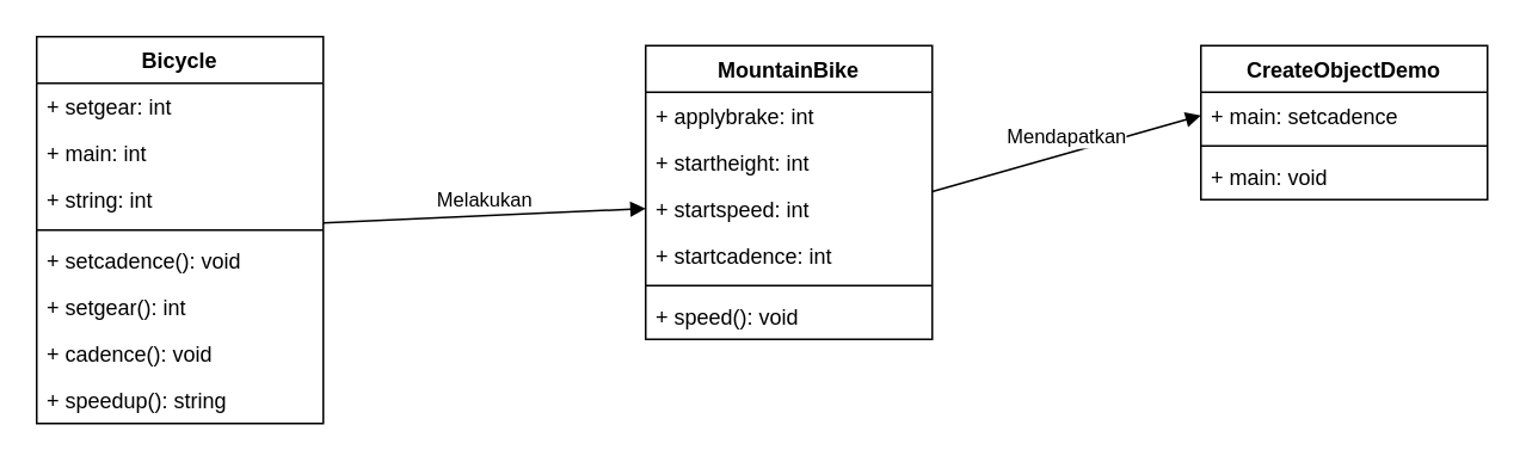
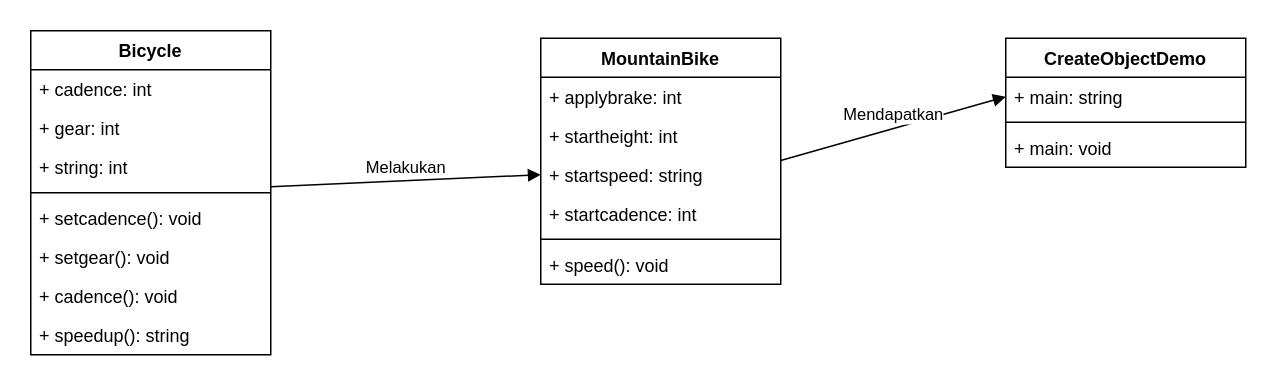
- <mxCell id="3" value="+ setgear: int" style="text;strokeColor=none;fillColor=none;align=left;verticalAlign=top;spacingLeft=4;spacingRight=4;overflow=hidden;rotatable=0;points=[[0,0.5],[1,0.5]];portConstraint=eastwest;" vertex="1" parent="2"><mxGeometry y="26" width="160" height="26" as="geometry" /></mxCell>
+ <mxCell id="3" value="+ cadence: int" style="text;strokeColor=none;fillColor=none;align=left;verticalAlign=top;spacingLeft=4;spacingRight=4;overflow=hidden;rotatable=0;points=[[0,0.5],[1,0.5]];portConstraint=eastwest;" vertex="1" parent="2"><mxGeometry y="26" width="160" height="26" as="geometry" /></mxCell>
- <mxCell id="19" value="+ main: setcadence" style="text;strokeColor=none;fillColor=none;align=left;verticalAlign=top;spacingLeft=4;spacingRight=4;overflow=hidden;rotatable=0;points=[[0,0.5],[1,0.5]];portConstraint=eastwest;" vertex="1" parent="18"><mxGeometry y="26" width="160" height="26" as="geometry" /></mxCell>
+ <mxCell id="19" value="+ main: string" style="text;strokeColor=none;fillColor=none;align=left;verticalAlign=top;spacingLeft=4;spacingRight=4;overflow=hidden;rotatable=0;points=[[0,0.5],[1,0.5]];portConstraint=eastwest;" vertex="1" parent="18"><mxGeometry y="26" width="160" height="26" as="geometry" /></mxCell>
- <mxCell id="4" value="+ main: int" style="text;strokeColor=none;fillColor=none;align=left;verticalAlign=top;spacingLeft=4;spacingRight=4;overflow=hidden;rotatable=0;points=[[0,0.5],[1,0.5]];portConstraint=eastwest;" vertex="1" parent="2"><mxGeometry y="52" width="160" height="26" as="geometry" /></mxCell>
+ <mxCell id="4" value="+ gear: int" style="text;strokeColor=none;fillColor=none;align=left;verticalAlign=top;spacingLeft=4;spacingRight=4;overflow=hidden;rotatable=0;points=[[0,0.5],[1,0.5]];portConstraint=eastwest;" vertex="1" parent="2"><mxGeometry y="52" width="160" height="26" as="geometry" /></mxCell>
- <mxCell id="14" value="+ startspeed: int" style="text;strokeColor=none;fillColor=none;align=left;verticalAlign=top;spacingLeft=4;spacingRight=4;overflow=hidden;rotatable=0;points=[[0,0.5],[1,0.5]];portConstraint=eastwest;" vertex="1" parent="11"><mxGeometry y="78" width="160" height="26" as="geometry" /></mxCell>
+ <mxCell id="14" value="+ startspeed: string" style="text;strokeColor=none;fillColor=none;align=left;verticalAlign=top;spacingLeft=4;spacingRight=4;overflow=hidden;rotatable=0;points=[[0,0.5],[1,0.5]];portConstraint=eastwest;" vertex="1" parent="11"><mxGeometry y="78" width="160" height="26" as="geometry" /></mxCell>
- <mxCell id="8" value="+ setgear(): int" style="text;strokeColor=none;fillColor=none;align=left;verticalAlign=top;spacingLeft=4;spacingRight=4;overflow=hidden;rotatable=0;points=[[0,0.5],[1,0.5]];portConstraint=eastwest;" vertex="1" parent="2"><mxGeometry y="138" width="160" height="26" as="geometry" /></mxCell>
+ <mxCell id="8" value="+ setgear(): void" style="text;strokeColor=none;fillColor=none;align=left;verticalAlign=top;spacingLeft=4;spacingRight=4;overflow=hidden;rotatable=0;points=[[0,0.5],[1,0.5]];portConstraint=eastwest;" vertex="1" parent="2"><mxGeometry y="138" width="160" height="26" as="geometry" /></mxCell>
